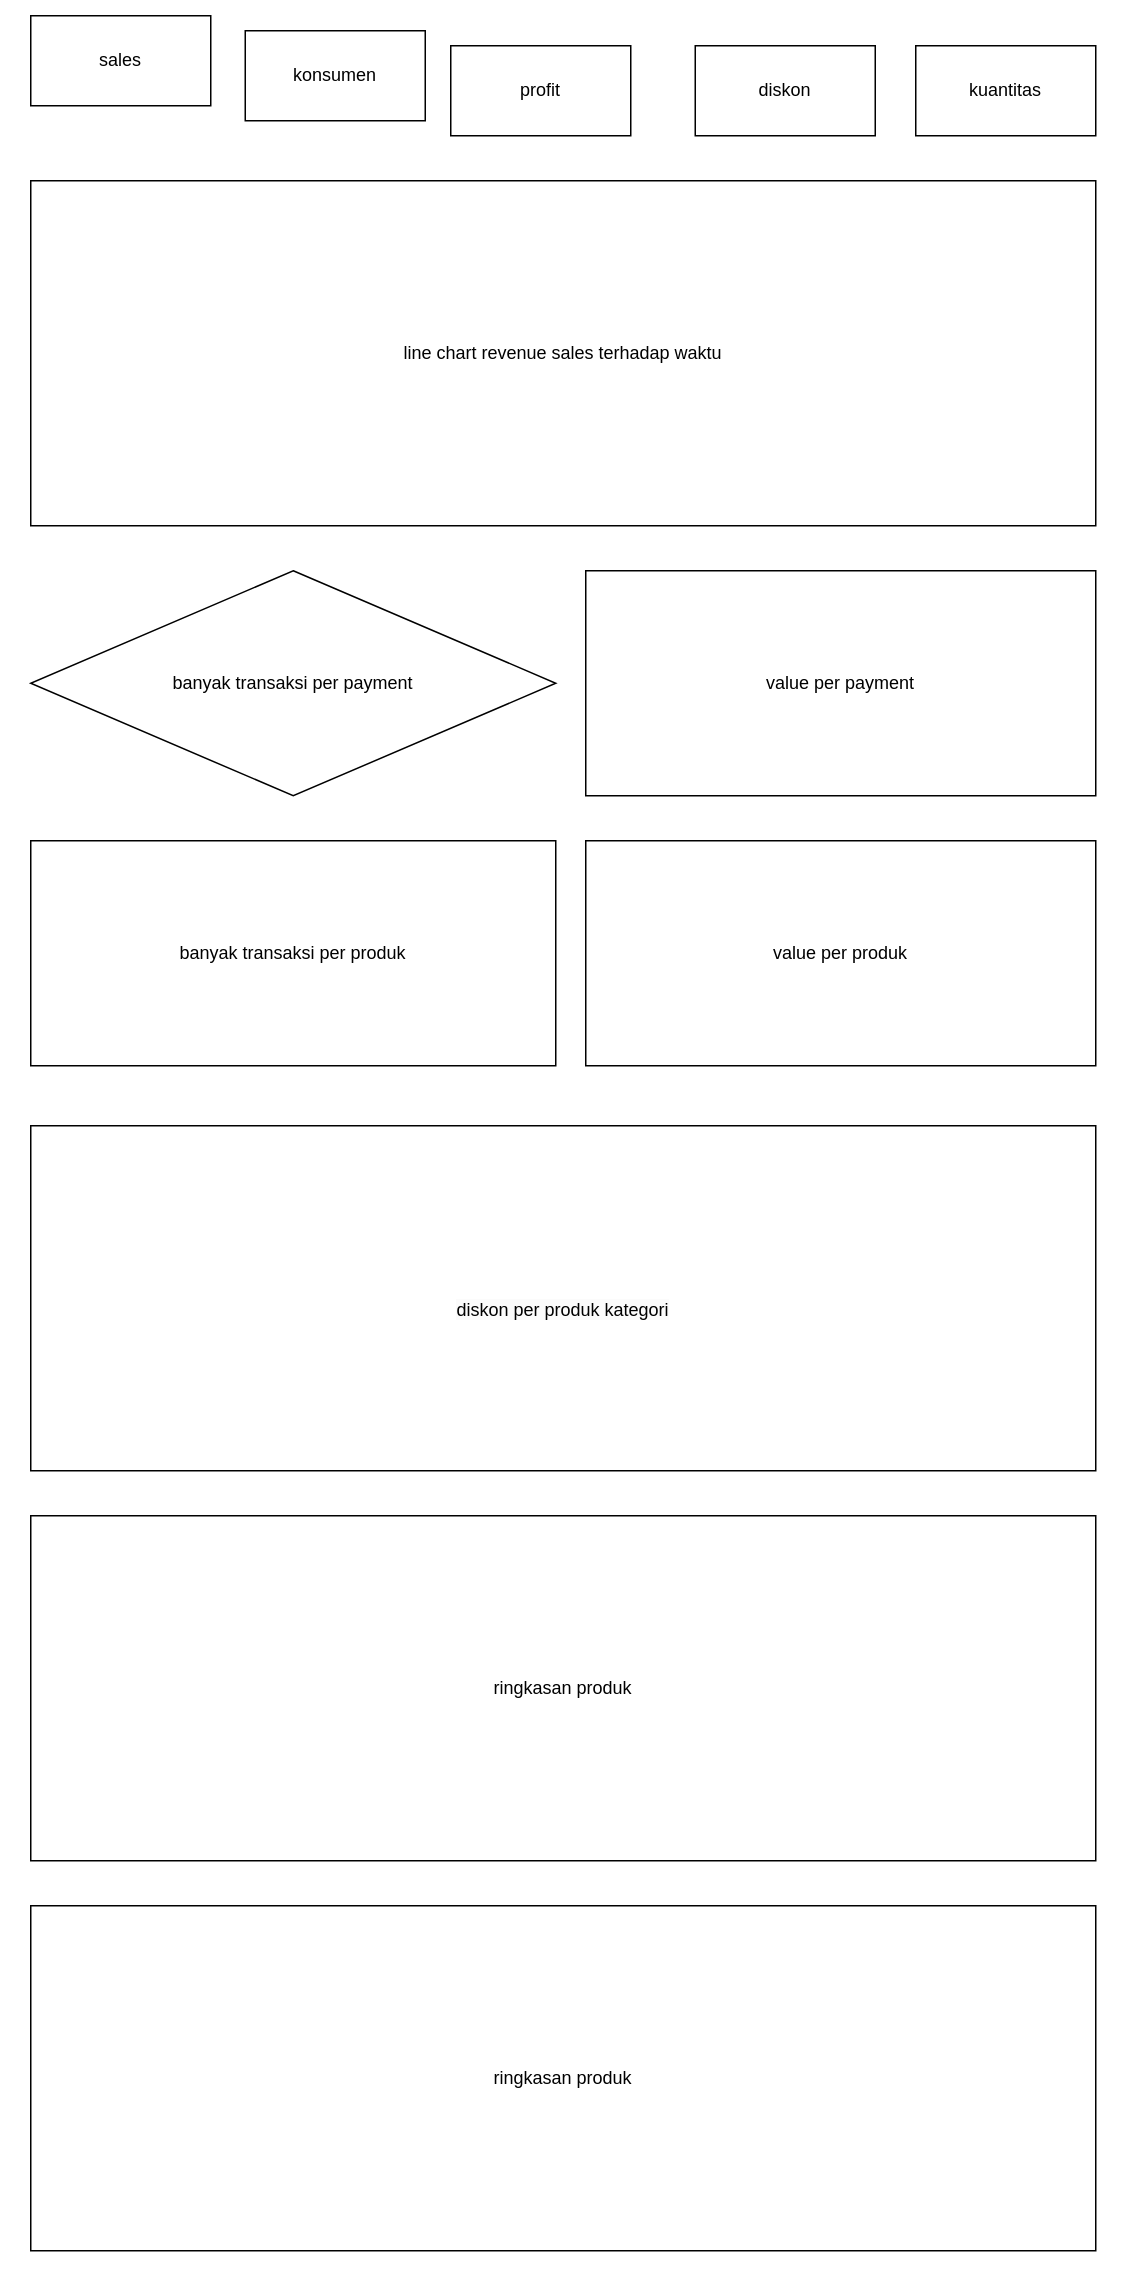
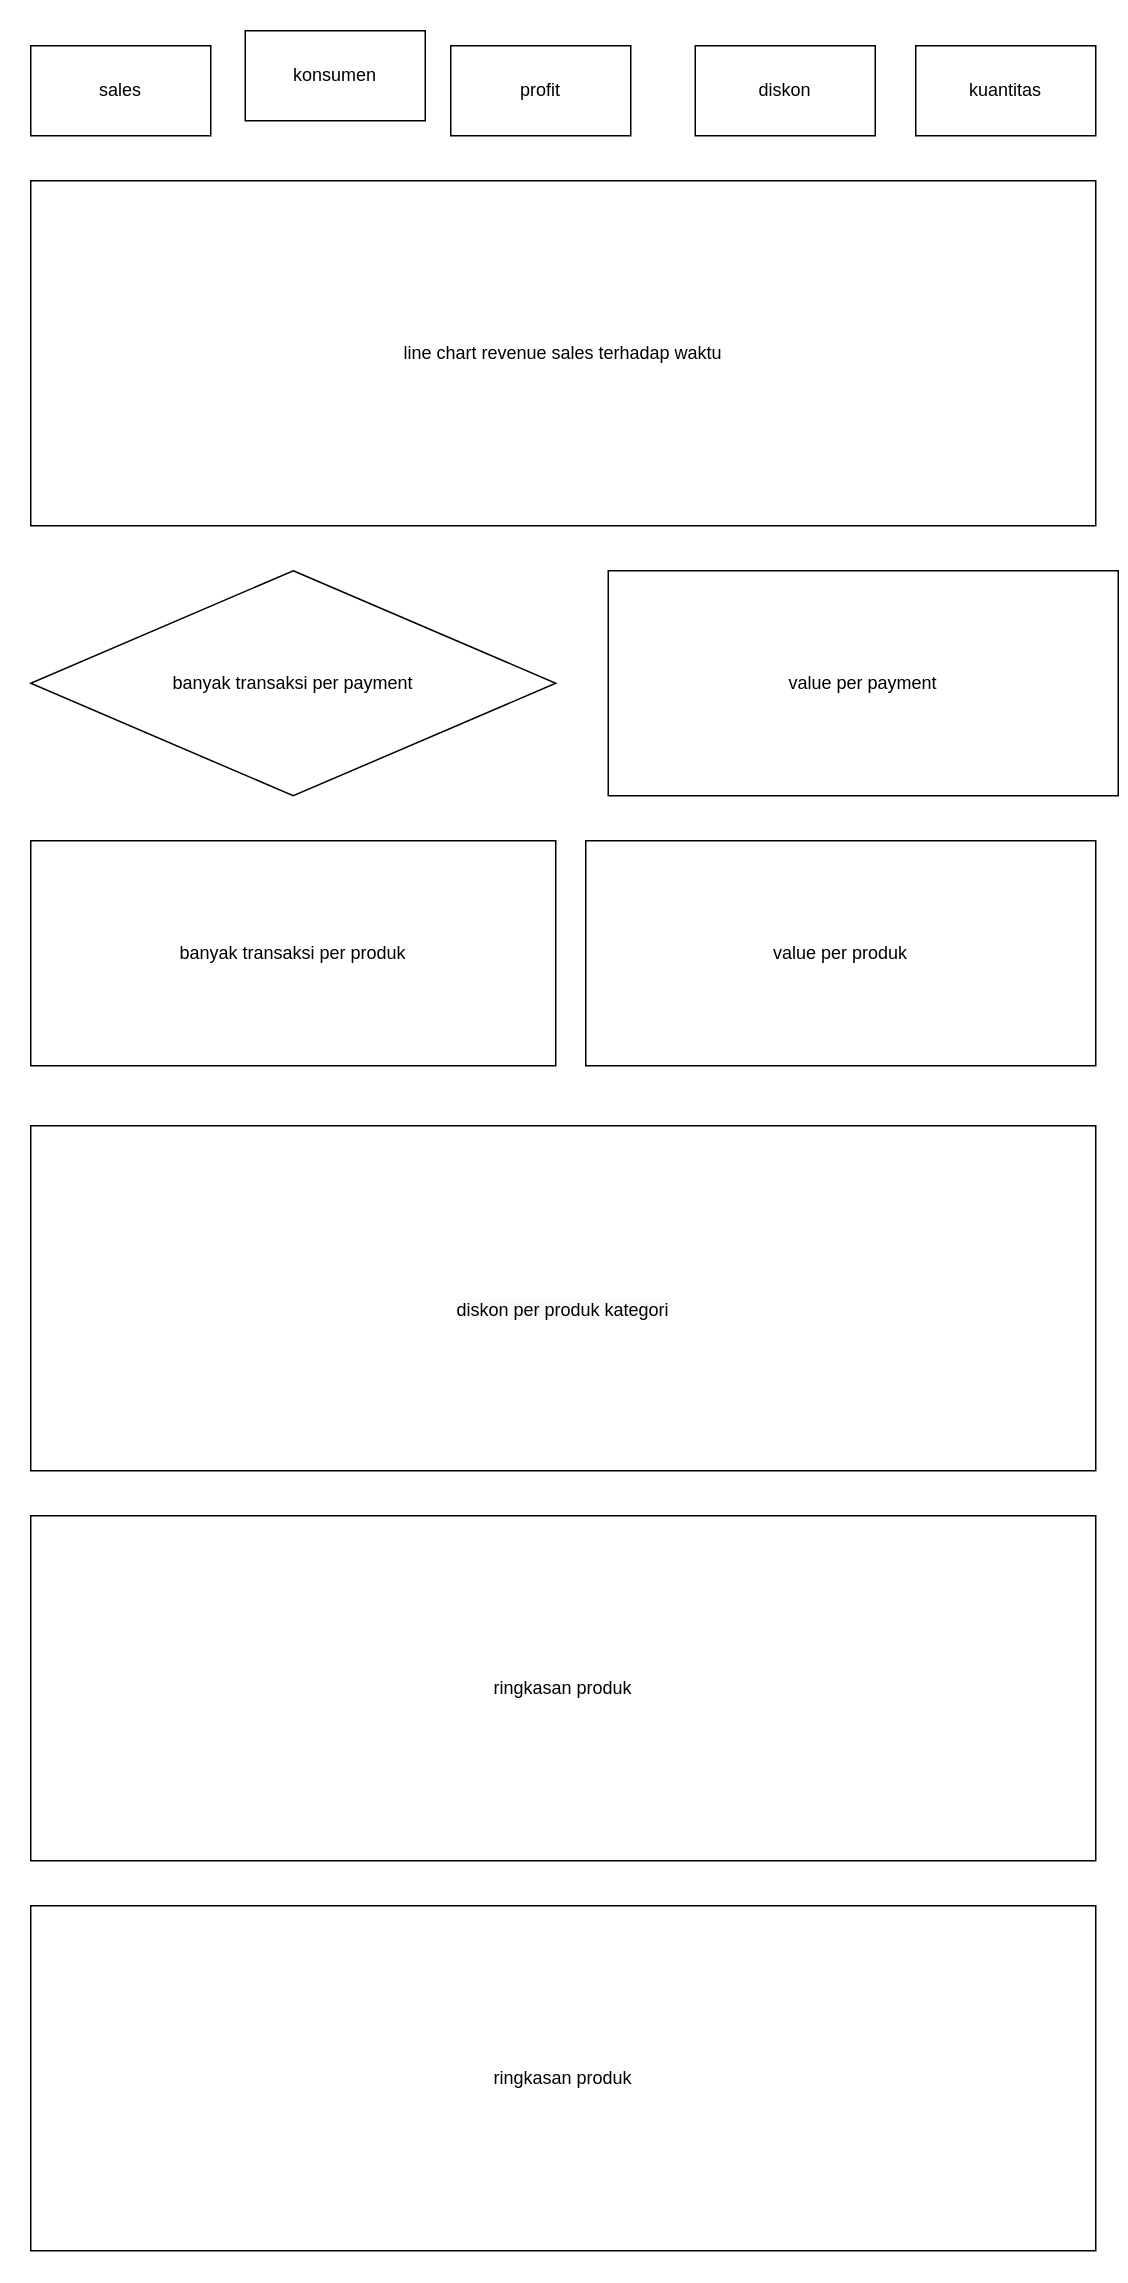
- <mxCell id="2" value="sales" style="rounded=0;whiteSpace=wrap;html=1;" vertex="1" parent="1"><mxGeometry x="20" y="10" width="120" height="60" as="geometry" /></mxCell>
+ <mxCell id="2" value="sales" style="rounded=0;whiteSpace=wrap;html=1;" vertex="1" parent="1"><mxGeometry x="20" y="30" width="120" height="60" as="geometry" /></mxCell>
- <mxCell id="9" value="value per payment" style="rounded=0;whiteSpace=wrap;html=1;" vertex="1" parent="1"><mxGeometry x="390" y="380" width="340" height="150" as="geometry" /></mxCell>
+ <mxCell id="9" value="value per payment" style="rounded=0;whiteSpace=wrap;html=1;" vertex="1" parent="1"><mxGeometry x="405" y="380" width="340" height="150" as="geometry" /></mxCell>
